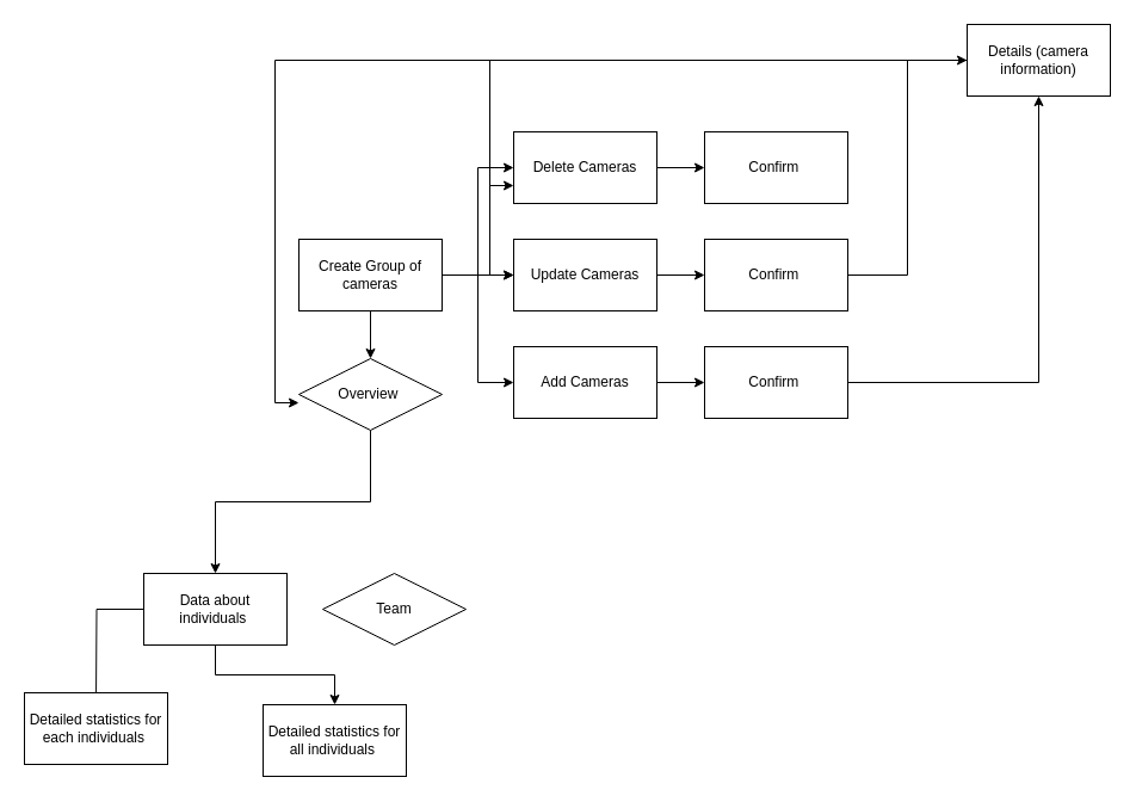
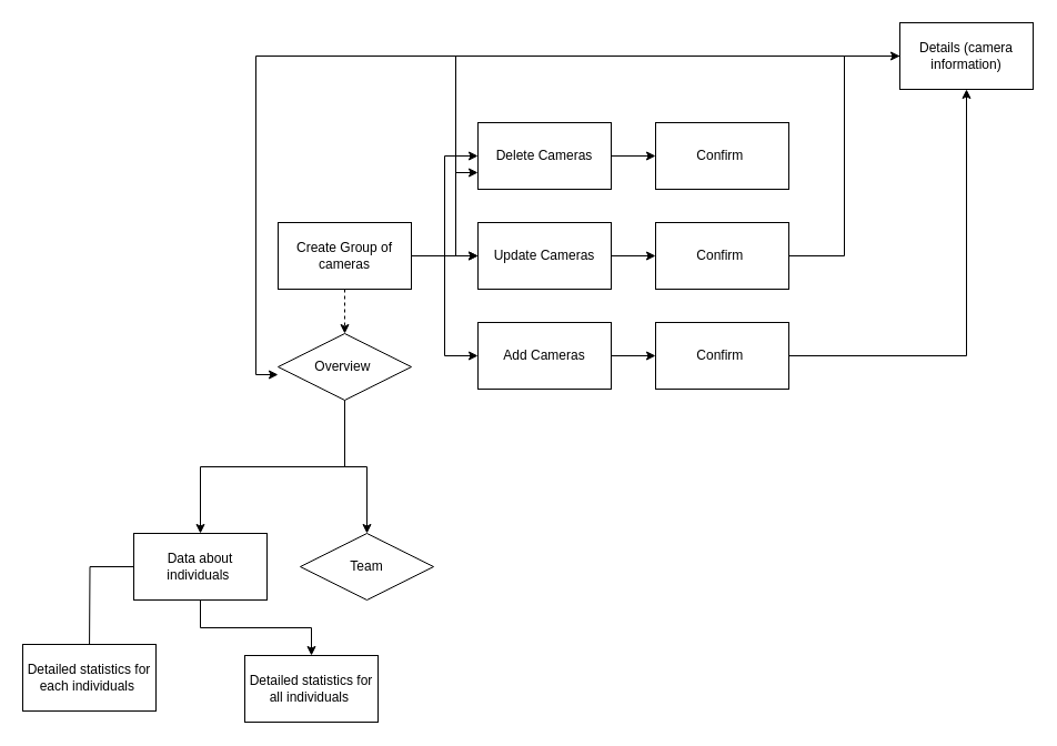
- <mxCell id="5" value="" style="edgeStyle=orthogonalEdgeStyle;rounded=0;orthogonalLoop=1;jettySize=auto;html=1;" edge="1" parent="1" source="6" target="24"><mxGeometry relative="1" as="geometry" /></mxCell>
+ <mxCell id="5" value="" style="edgeStyle=orthogonalEdgeStyle;rounded=0;orthogonalLoop=1;jettySize=auto;html=1;dashed=1;" edge="1" parent="1" source="6" target="24"><mxGeometry relative="1" as="geometry" /></mxCell>
+ <mxCell id="23" style="edgeStyle=orthogonalEdgeStyle;rounded=0;orthogonalLoop=1;jettySize=auto;html=1;" edge="1" parent="1" source="24" target="28"><mxGeometry relative="1" as="geometry" /></mxCell>
